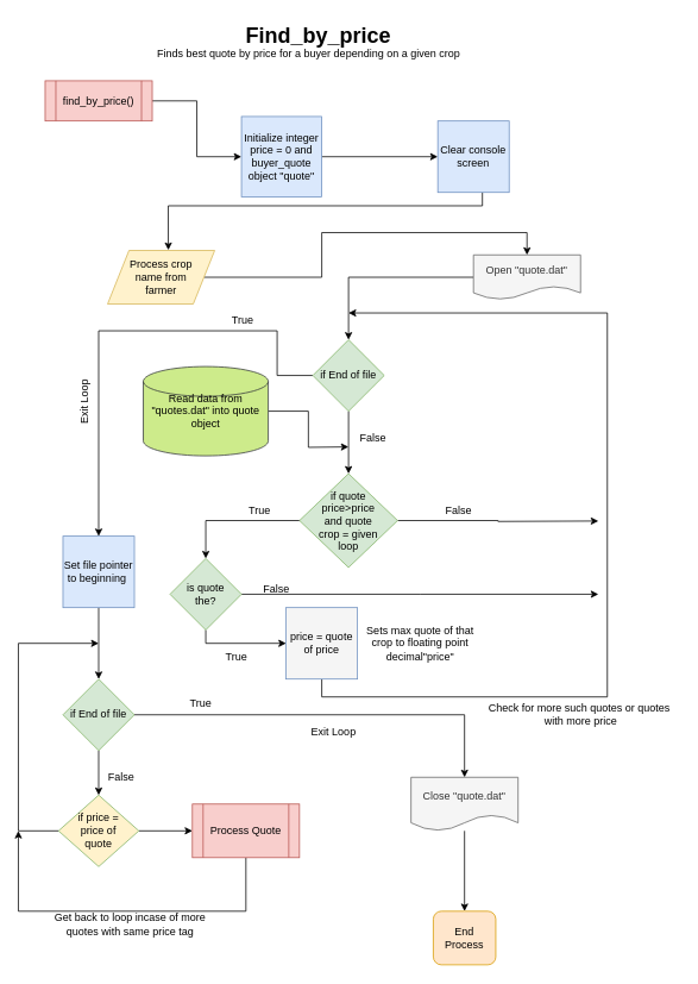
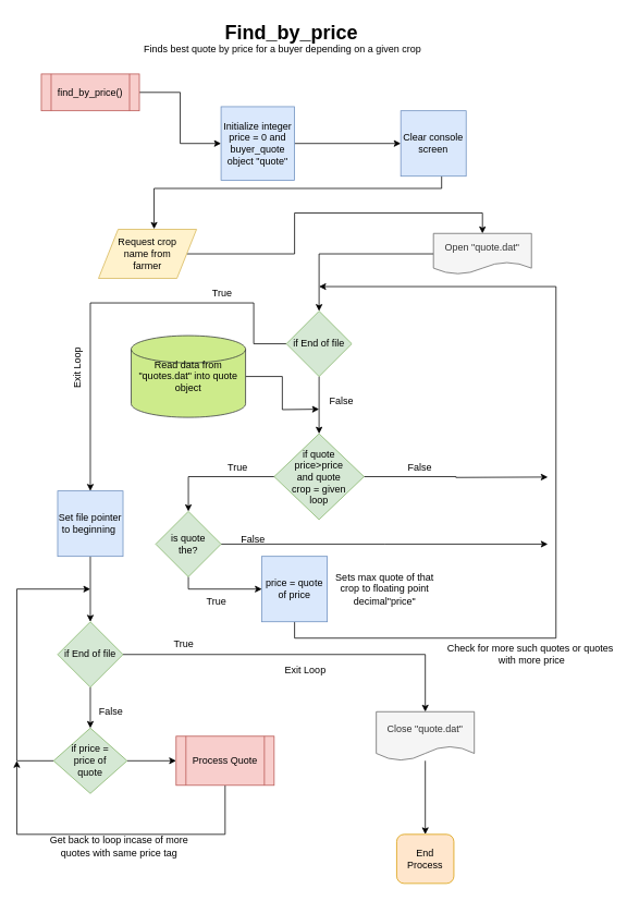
- <mxCell id="9" value="Process crop name from farmer" style="shape=parallelogram;perimeter=parallelogramPerimeter;whiteSpace=wrap;html=1;spacingLeft=15;spacingRight=15;fillColor=#fff2cc;strokeColor=#d6b656;" parent="1" vertex="1"><mxGeometry x="120" y="280" width="120" height="60" as="geometry" /></mxCell>
+ <mxCell id="9" value="Request crop name from farmer" style="shape=parallelogram;perimeter=parallelogramPerimeter;whiteSpace=wrap;html=1;spacingLeft=15;spacingRight=15;fillColor=#fff2cc;strokeColor=#d6b656;" parent="1" vertex="1"><mxGeometry x="120" y="280" width="120" height="60" as="geometry" /></mxCell>
- <mxCell id="24" value="price = quote of price" style="whiteSpace=wrap;html=1;aspect=fixed;strokeWidth=1;fillColor=#f5f5f5;strokeColor=#6c8ebf;" parent="1" vertex="1"><mxGeometry x="320" y="680" width="80" height="80" as="geometry" /></mxCell>
+ <mxCell id="24" value="price = quote of price" style="whiteSpace=wrap;html=1;aspect=fixed;strokeWidth=1;fillColor=#dae8fc;strokeColor=#6c8ebf;" parent="1" vertex="1"><mxGeometry x="320" y="680" width="80" height="80" as="geometry" /></mxCell>
- <mxCell id="32" value="if price = price of quote" style="rhombus;whiteSpace=wrap;html=1;strokeWidth=1;spacingLeft=15;spacingRight=15;fillColor=#fff2cc;strokeColor=#82b366;" parent="1" vertex="1"><mxGeometry x="65" y="890" width="90" height="80" as="geometry" /></mxCell>
+ <mxCell id="32" value="if price = price of quote" style="rhombus;whiteSpace=wrap;html=1;strokeWidth=1;spacingLeft=15;spacingRight=15;fillColor=#d5e8d4;strokeColor=#82b366;" parent="1" vertex="1"><mxGeometry x="65" y="890" width="90" height="80" as="geometry" /></mxCell>
